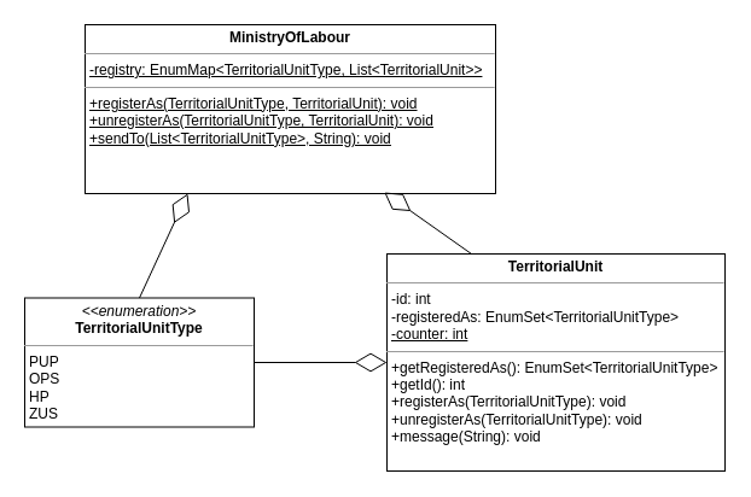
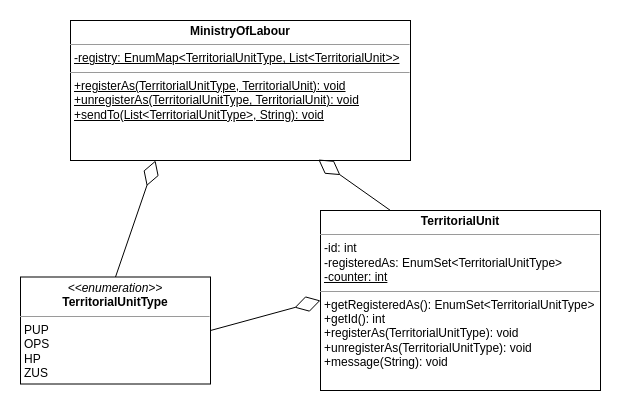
- <mxCell id="2" value="&lt;p style=&quot;margin: 0px ; margin-top: 4px ; text-align: center&quot;&gt;&lt;i&gt;&amp;lt;&amp;lt;enumeration&amp;gt;&amp;gt;&lt;/i&gt;&lt;br&gt;&lt;b&gt;TerritorialUnitType&lt;/b&gt;&lt;/p&gt;&lt;hr size=&quot;1&quot;&gt;&lt;p style=&quot;margin: 0px ; margin-left: 4px&quot;&gt;PUP&lt;/p&gt;&lt;p style=&quot;margin: 0px ; margin-left: 4px&quot;&gt;OPS&lt;/p&gt;&lt;p style=&quot;margin: 0px ; margin-left: 4px&quot;&gt;HP&lt;/p&gt;&lt;p style=&quot;margin: 0px ; margin-left: 4px&quot;&gt;ZUS&lt;br&gt;&lt;/p&gt;&lt;hr size=&quot;1&quot;&gt;&lt;div&gt;&lt;br&gt;&lt;/div&gt;" style="verticalAlign=top;align=left;overflow=fill;fontSize=12;fontFamily=Helvetica;html=1;" vertex="1" parent="1"><mxGeometry x="20" y="246.5" width="190" height="107" as="geometry" /></mxCell>
+ <mxCell id="2" value="&lt;p style=&quot;margin: 0px ; margin-top: 4px ; text-align: center&quot;&gt;&lt;i&gt;&amp;lt;&amp;lt;enumeration&amp;gt;&amp;gt;&lt;/i&gt;&lt;br&gt;&lt;b&gt;TerritorialUnitType&lt;/b&gt;&lt;/p&gt;&lt;hr size=&quot;1&quot;&gt;&lt;p style=&quot;margin: 0px ; margin-left: 4px&quot;&gt;PUP&lt;/p&gt;&lt;p style=&quot;margin: 0px ; margin-left: 4px&quot;&gt;OPS&lt;/p&gt;&lt;p style=&quot;margin: 0px ; margin-left: 4px&quot;&gt;HP&lt;/p&gt;&lt;p style=&quot;margin: 0px ; margin-left: 4px&quot;&gt;ZUS&lt;br&gt;&lt;/p&gt;&lt;hr size=&quot;1&quot;&gt;&lt;div&gt;&lt;br&gt;&lt;/div&gt;" style="verticalAlign=top;align=left;overflow=fill;fontSize=12;fontFamily=Helvetica;html=1;" vertex="1" parent="1"><mxGeometry x="20" y="276.5" width="190" height="107" as="geometry" /></mxCell>
